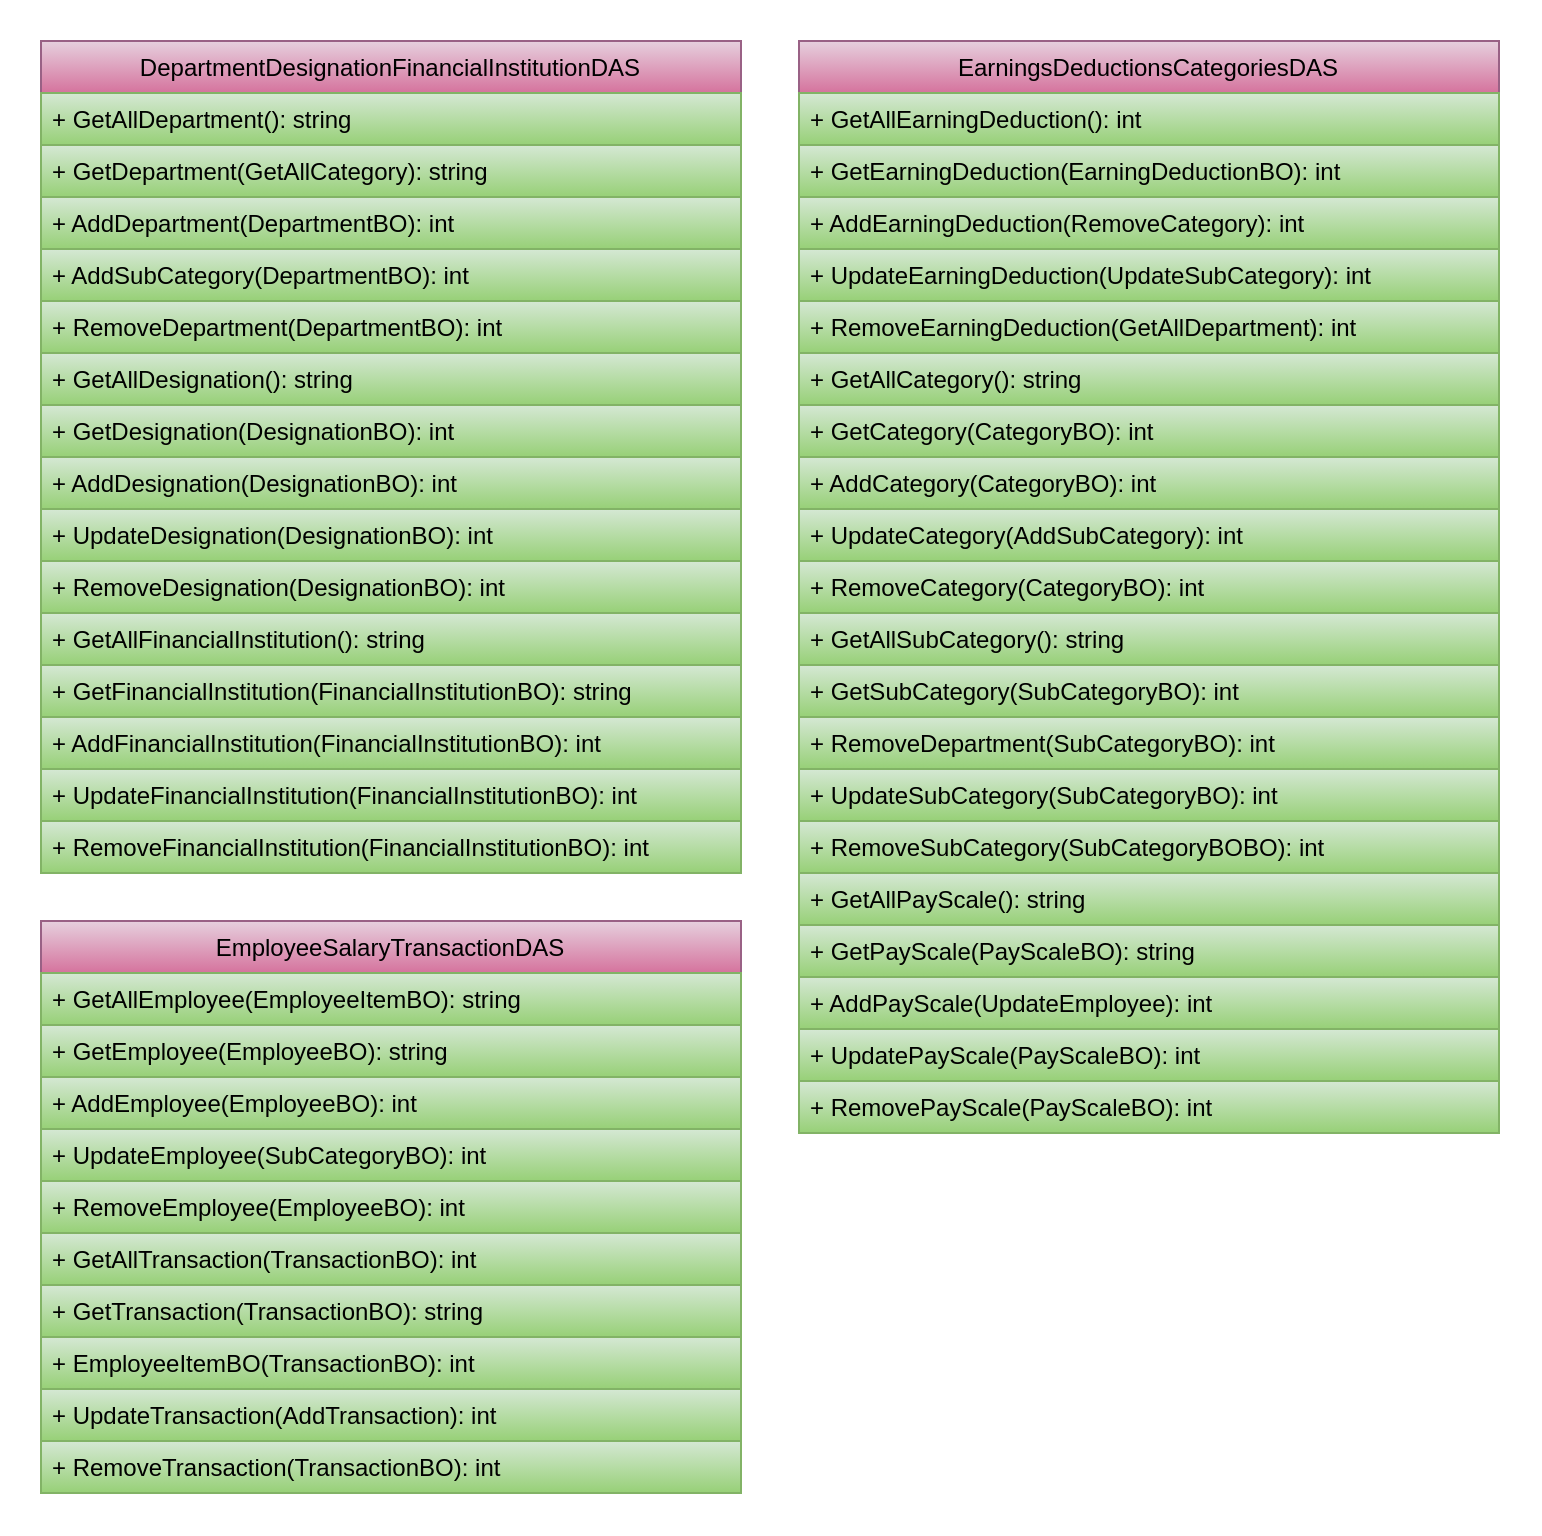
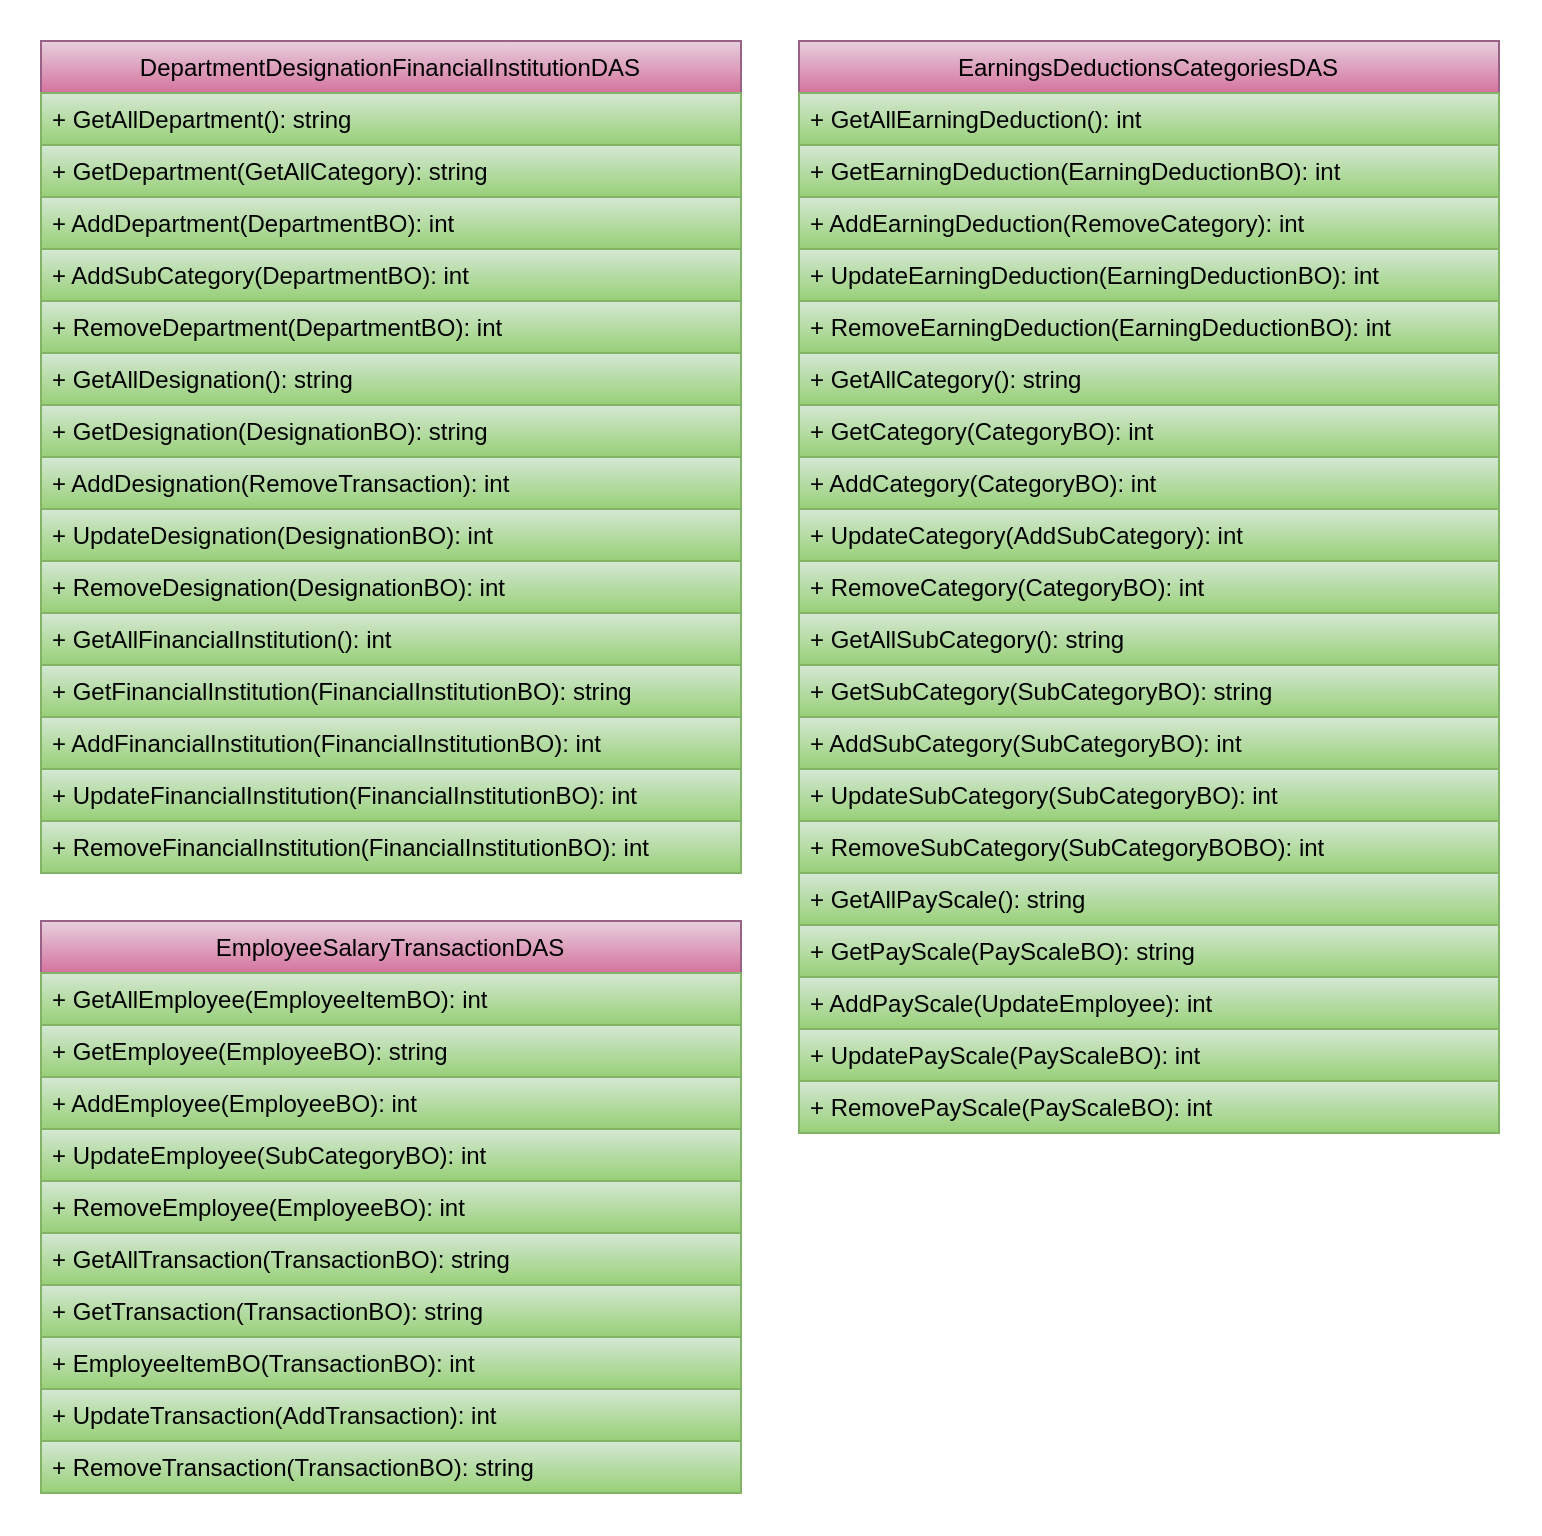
- <mxCell id="22" value="+ UpdateEarningDeduction(UpdateSubCategory): int" style="text;strokeColor=#82b366;fillColor=#d5e8d4;align=left;verticalAlign=top;spacingLeft=4;spacingRight=4;overflow=hidden;rotatable=0;points=[[0,0.5],[1,0.5]];portConstraint=eastwest;gradientColor=#97d077;" vertex="1" parent="18"><mxGeometry y="104" width="350" height="26" as="geometry" /></mxCell>
+ <mxCell id="22" value="+ UpdateEarningDeduction(EarningDeductionBO): int" style="text;strokeColor=#82b366;fillColor=#d5e8d4;align=left;verticalAlign=top;spacingLeft=4;spacingRight=4;overflow=hidden;rotatable=0;points=[[0,0.5],[1,0.5]];portConstraint=eastwest;gradientColor=#97d077;" vertex="1" parent="18"><mxGeometry y="104" width="350" height="26" as="geometry" /></mxCell>
- <mxCell id="23" value="+ RemoveEarningDeduction(GetAllDepartment): int" style="text;strokeColor=#82b366;fillColor=#d5e8d4;align=left;verticalAlign=top;spacingLeft=4;spacingRight=4;overflow=hidden;rotatable=0;points=[[0,0.5],[1,0.5]];portConstraint=eastwest;gradientColor=#97d077;" vertex="1" parent="18"><mxGeometry y="130" width="350" height="26" as="geometry" /></mxCell>
+ <mxCell id="23" value="+ RemoveEarningDeduction(EarningDeductionBO): int" style="text;strokeColor=#82b366;fillColor=#d5e8d4;align=left;verticalAlign=top;spacingLeft=4;spacingRight=4;overflow=hidden;rotatable=0;points=[[0,0.5],[1,0.5]];portConstraint=eastwest;gradientColor=#97d077;" vertex="1" parent="18"><mxGeometry y="130" width="350" height="26" as="geometry" /></mxCell>
- <mxCell id="9" value="+ GetDesignation(DesignationBO): int" style="text;strokeColor=#82b366;fillColor=#d5e8d4;align=left;verticalAlign=top;spacingLeft=4;spacingRight=4;overflow=hidden;rotatable=0;points=[[0,0.5],[1,0.5]];portConstraint=eastwest;gradientColor=#97d077;" vertex="1" parent="2"><mxGeometry y="182" width="350" height="26" as="geometry" /></mxCell>
+ <mxCell id="9" value="+ GetDesignation(DesignationBO): string" style="text;strokeColor=#82b366;fillColor=#d5e8d4;align=left;verticalAlign=top;spacingLeft=4;spacingRight=4;overflow=hidden;rotatable=0;points=[[0,0.5],[1,0.5]];portConstraint=eastwest;gradientColor=#97d077;" vertex="1" parent="2"><mxGeometry y="182" width="350" height="26" as="geometry" /></mxCell>
- <mxCell id="10" value="+ AddDesignation(DesignationBO): int" style="text;strokeColor=#82b366;fillColor=#d5e8d4;align=left;verticalAlign=top;spacingLeft=4;spacingRight=4;overflow=hidden;rotatable=0;points=[[0,0.5],[1,0.5]];portConstraint=eastwest;gradientColor=#97d077;" vertex="1" parent="2"><mxGeometry y="208" width="350" height="26" as="geometry" /></mxCell>
+ <mxCell id="10" value="+ AddDesignation(RemoveTransaction): int" style="text;strokeColor=#82b366;fillColor=#d5e8d4;align=left;verticalAlign=top;spacingLeft=4;spacingRight=4;overflow=hidden;rotatable=0;points=[[0,0.5],[1,0.5]];portConstraint=eastwest;gradientColor=#97d077;" vertex="1" parent="2"><mxGeometry y="208" width="350" height="26" as="geometry" /></mxCell>
- <mxCell id="13" value="+ GetAllFinancialInstitution(): string" style="text;strokeColor=#82b366;fillColor=#d5e8d4;align=left;verticalAlign=top;spacingLeft=4;spacingRight=4;overflow=hidden;rotatable=0;points=[[0,0.5],[1,0.5]];portConstraint=eastwest;gradientColor=#97d077;" vertex="1" parent="2"><mxGeometry y="286" width="350" height="26" as="geometry" /></mxCell>
+ <mxCell id="13" value="+ GetAllFinancialInstitution(): int" style="text;strokeColor=#82b366;fillColor=#d5e8d4;align=left;verticalAlign=top;spacingLeft=4;spacingRight=4;overflow=hidden;rotatable=0;points=[[0,0.5],[1,0.5]];portConstraint=eastwest;gradientColor=#97d077;" vertex="1" parent="2"><mxGeometry y="286" width="350" height="26" as="geometry" /></mxCell>
- <mxCell id="30" value="+ GetSubCategory(SubCategoryBO): int" style="text;strokeColor=#82b366;fillColor=#d5e8d4;align=left;verticalAlign=top;spacingLeft=4;spacingRight=4;overflow=hidden;rotatable=0;points=[[0,0.5],[1,0.5]];portConstraint=eastwest;gradientColor=#97d077;" vertex="1" parent="18"><mxGeometry y="312" width="350" height="26" as="geometry" /></mxCell>
+ <mxCell id="30" value="+ GetSubCategory(SubCategoryBO): string" style="text;strokeColor=#82b366;fillColor=#d5e8d4;align=left;verticalAlign=top;spacingLeft=4;spacingRight=4;overflow=hidden;rotatable=0;points=[[0,0.5],[1,0.5]];portConstraint=eastwest;gradientColor=#97d077;" vertex="1" parent="18"><mxGeometry y="312" width="350" height="26" as="geometry" /></mxCell>
- <mxCell id="31" value="+ RemoveDepartment(SubCategoryBO): int" style="text;strokeColor=#82b366;fillColor=#d5e8d4;align=left;verticalAlign=top;spacingLeft=4;spacingRight=4;overflow=hidden;rotatable=0;points=[[0,0.5],[1,0.5]];portConstraint=eastwest;gradientColor=#97d077;" vertex="1" parent="18"><mxGeometry y="338" width="350" height="26" as="geometry" /></mxCell>
+ <mxCell id="31" value="+ AddSubCategory(SubCategoryBO): int" style="text;strokeColor=#82b366;fillColor=#d5e8d4;align=left;verticalAlign=top;spacingLeft=4;spacingRight=4;overflow=hidden;rotatable=0;points=[[0,0.5],[1,0.5]];portConstraint=eastwest;gradientColor=#97d077;" vertex="1" parent="18"><mxGeometry y="338" width="350" height="26" as="geometry" /></mxCell>
- <mxCell id="40" value="+ GetAllEmployee(EmployeeItemBO): string" style="text;strokeColor=#82b366;fillColor=#d5e8d4;align=left;verticalAlign=top;spacingLeft=4;spacingRight=4;overflow=hidden;rotatable=0;points=[[0,0.5],[1,0.5]];portConstraint=eastwest;gradientColor=#97d077;" vertex="1" parent="39"><mxGeometry y="26" width="350" height="26" as="geometry" /></mxCell>
+ <mxCell id="40" value="+ GetAllEmployee(EmployeeItemBO): int" style="text;strokeColor=#82b366;fillColor=#d5e8d4;align=left;verticalAlign=top;spacingLeft=4;spacingRight=4;overflow=hidden;rotatable=0;points=[[0,0.5],[1,0.5]];portConstraint=eastwest;gradientColor=#97d077;" vertex="1" parent="39"><mxGeometry y="26" width="350" height="26" as="geometry" /></mxCell>
- <mxCell id="45" value="+ GetAllTransaction(TransactionBO): int" style="text;strokeColor=#82b366;fillColor=#d5e8d4;align=left;verticalAlign=top;spacingLeft=4;spacingRight=4;overflow=hidden;rotatable=0;points=[[0,0.5],[1,0.5]];portConstraint=eastwest;gradientColor=#97d077;" vertex="1" parent="39"><mxGeometry y="156" width="350" height="26" as="geometry" /></mxCell>
+ <mxCell id="45" value="+ GetAllTransaction(TransactionBO): string" style="text;strokeColor=#82b366;fillColor=#d5e8d4;align=left;verticalAlign=top;spacingLeft=4;spacingRight=4;overflow=hidden;rotatable=0;points=[[0,0.5],[1,0.5]];portConstraint=eastwest;gradientColor=#97d077;" vertex="1" parent="39"><mxGeometry y="156" width="350" height="26" as="geometry" /></mxCell>
- <mxCell id="49" value="+ RemoveTransaction(TransactionBO): int" style="text;strokeColor=#82b366;fillColor=#d5e8d4;align=left;verticalAlign=top;spacingLeft=4;spacingRight=4;overflow=hidden;rotatable=0;points=[[0,0.5],[1,0.5]];portConstraint=eastwest;gradientColor=#97d077;" vertex="1" parent="39"><mxGeometry y="260" width="350" height="26" as="geometry" /></mxCell>
+ <mxCell id="49" value="+ RemoveTransaction(TransactionBO): string" style="text;strokeColor=#82b366;fillColor=#d5e8d4;align=left;verticalAlign=top;spacingLeft=4;spacingRight=4;overflow=hidden;rotatable=0;points=[[0,0.5],[1,0.5]];portConstraint=eastwest;gradientColor=#97d077;" vertex="1" parent="39"><mxGeometry y="260" width="350" height="26" as="geometry" /></mxCell>
